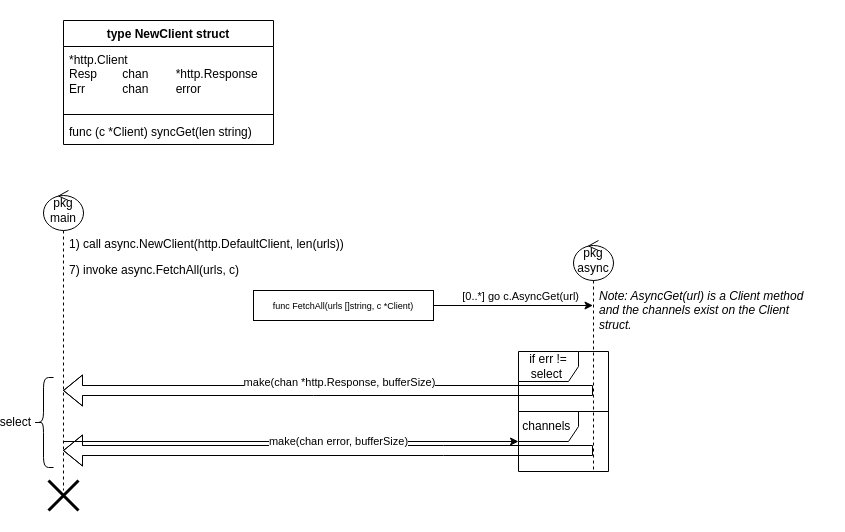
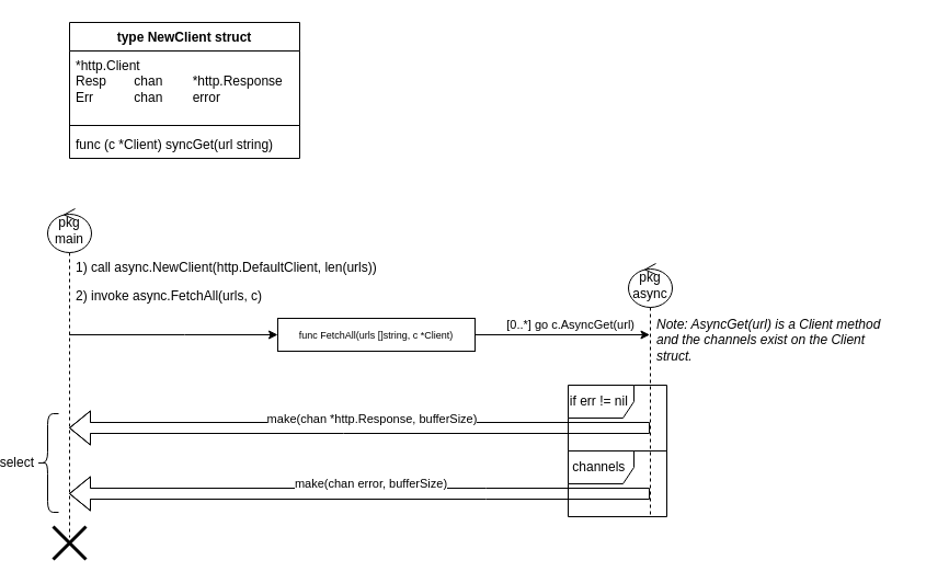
- <mxCell id="21" value="func (c *Client) syncGet(len string)" style="text;strokeColor=none;fillColor=none;align=left;verticalAlign=top;spacingLeft=4;spacingRight=4;overflow=hidden;rotatable=0;points=[[0,0.5],[1,0.5]];portConstraint=eastwest;whiteSpace=wrap;html=1;" vertex="1" parent="18"><mxGeometry y="98" width="210" height="26" as="geometry" /></mxCell>
+ <mxCell id="21" value="func (c *Client) syncGet(url string)" style="text;strokeColor=none;fillColor=none;align=left;verticalAlign=top;spacingLeft=4;spacingRight=4;overflow=hidden;rotatable=0;points=[[0,0.5],[1,0.5]];portConstraint=eastwest;whiteSpace=wrap;html=1;" vertex="1" parent="18"><mxGeometry y="98" width="210" height="26" as="geometry" /></mxCell>
- <mxCell id="12" value="7) invoke async.FetchAll(urls, c)" style="text;strokeColor=none;fillColor=none;align=left;verticalAlign=top;spacingLeft=4;spacingRight=4;overflow=hidden;rotatable=0;points=[[0,0.5],[1,0.5]];portConstraint=eastwest;whiteSpace=wrap;html=1;" vertex="1" parent="1"><mxGeometry x="50" y="256" width="280" height="26" as="geometry" /></mxCell>
+ <mxCell id="12" value="2) invoke async.FetchAll(urls, c)" style="text;strokeColor=none;fillColor=none;align=left;verticalAlign=top;spacingLeft=4;spacingRight=4;overflow=hidden;rotatable=0;points=[[0,0.5],[1,0.5]];portConstraint=eastwest;whiteSpace=wrap;html=1;" vertex="1" parent="1"><mxGeometry x="50" y="256" width="280" height="26" as="geometry" /></mxCell>
- <mxCell id="15" value="if err != select&amp;nbsp;" style="shape=umlFrame;whiteSpace=wrap;html=1;pointerEvents=0;" vertex="1" parent="1"><mxGeometry x="505" y="351" width="90" height="60" as="geometry" /></mxCell>
+ <mxCell id="15" value="if err != nil&amp;nbsp;" style="shape=umlFrame;whiteSpace=wrap;html=1;pointerEvents=0;" vertex="1" parent="1"><mxGeometry x="505" y="351" width="90" height="60" as="geometry" /></mxCell>
- <mxCell id="2" style="edgeStyle=elbowEdgeStyle;rounded=0;orthogonalLoop=1;jettySize=auto;html=1;elbow=vertical;curved=0;" edge="1" parent="1" source="3" target="16"><mxGeometry relative="1" as="geometry" /></mxCell>
+ <mxCell id="2" style="edgeStyle=elbowEdgeStyle;rounded=0;orthogonalLoop=1;jettySize=auto;html=1;elbow=vertical;curved=0;entryX=0;entryY=0.5;entryDx=0;entryDy=0;" edge="1" parent="1" source="3" target="10"><mxGeometry relative="1" as="geometry" /></mxCell>
